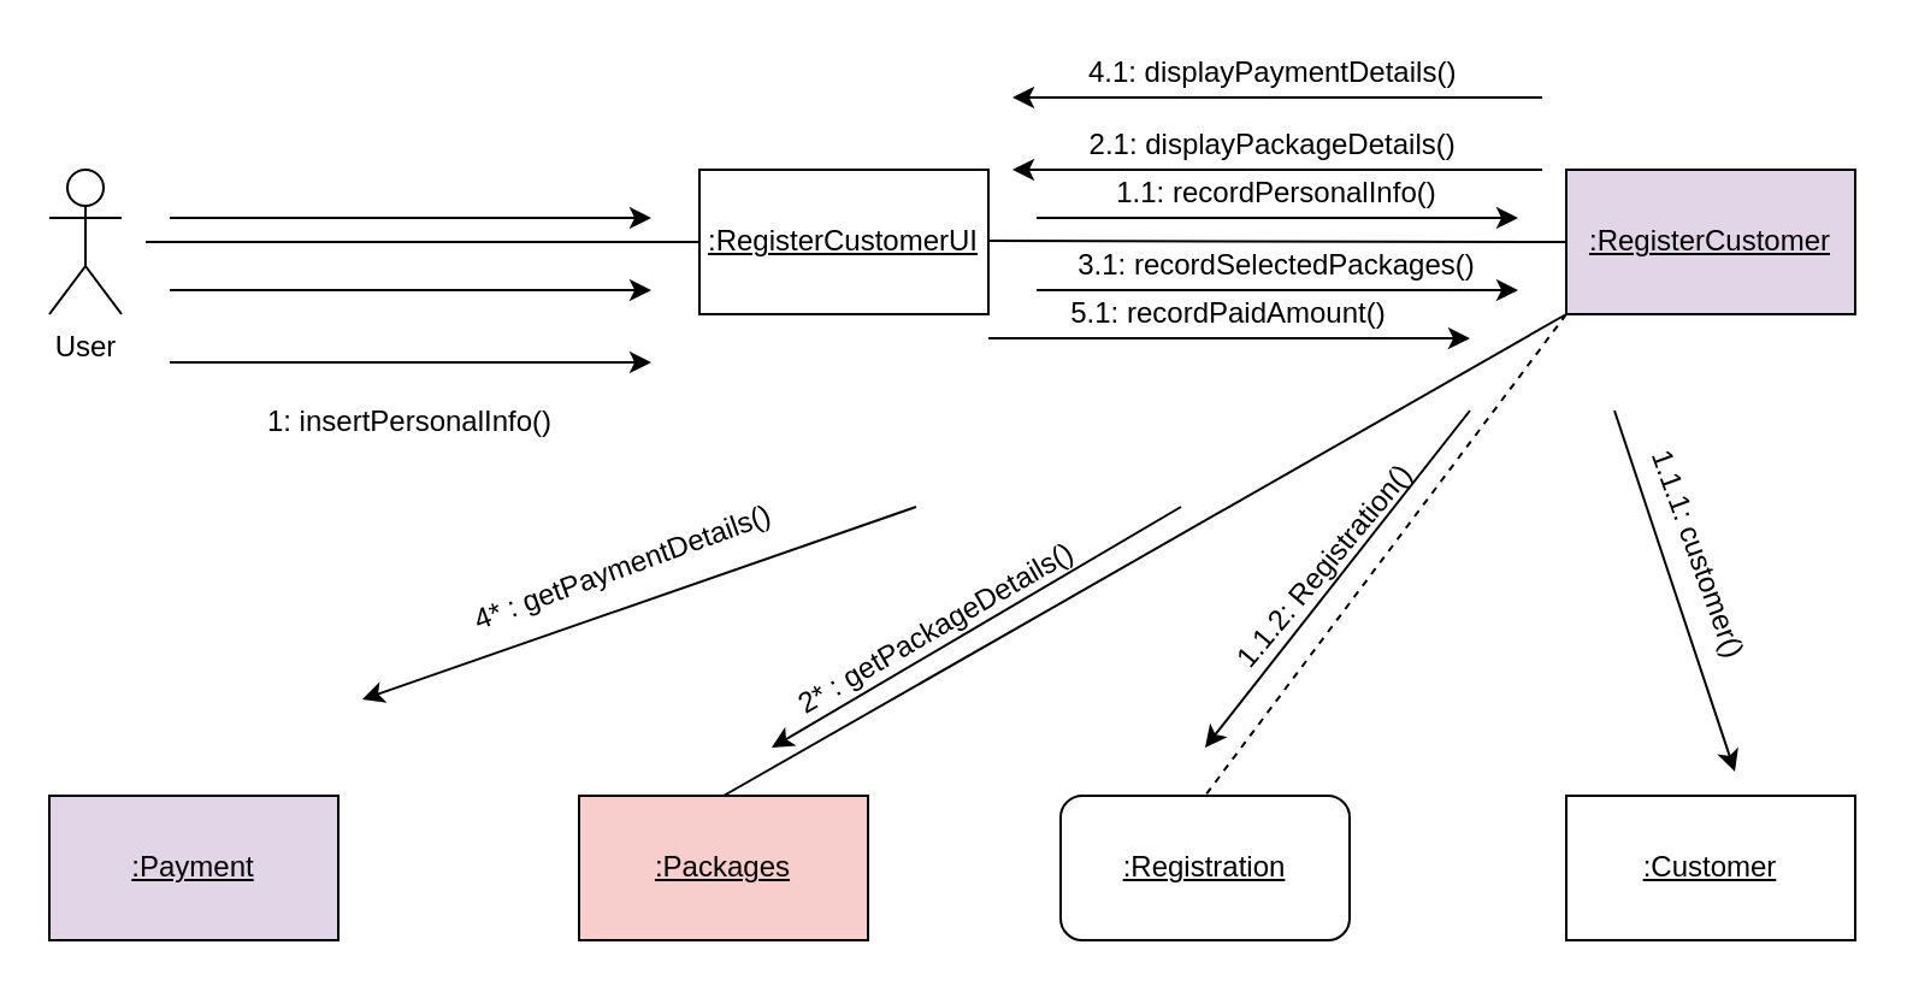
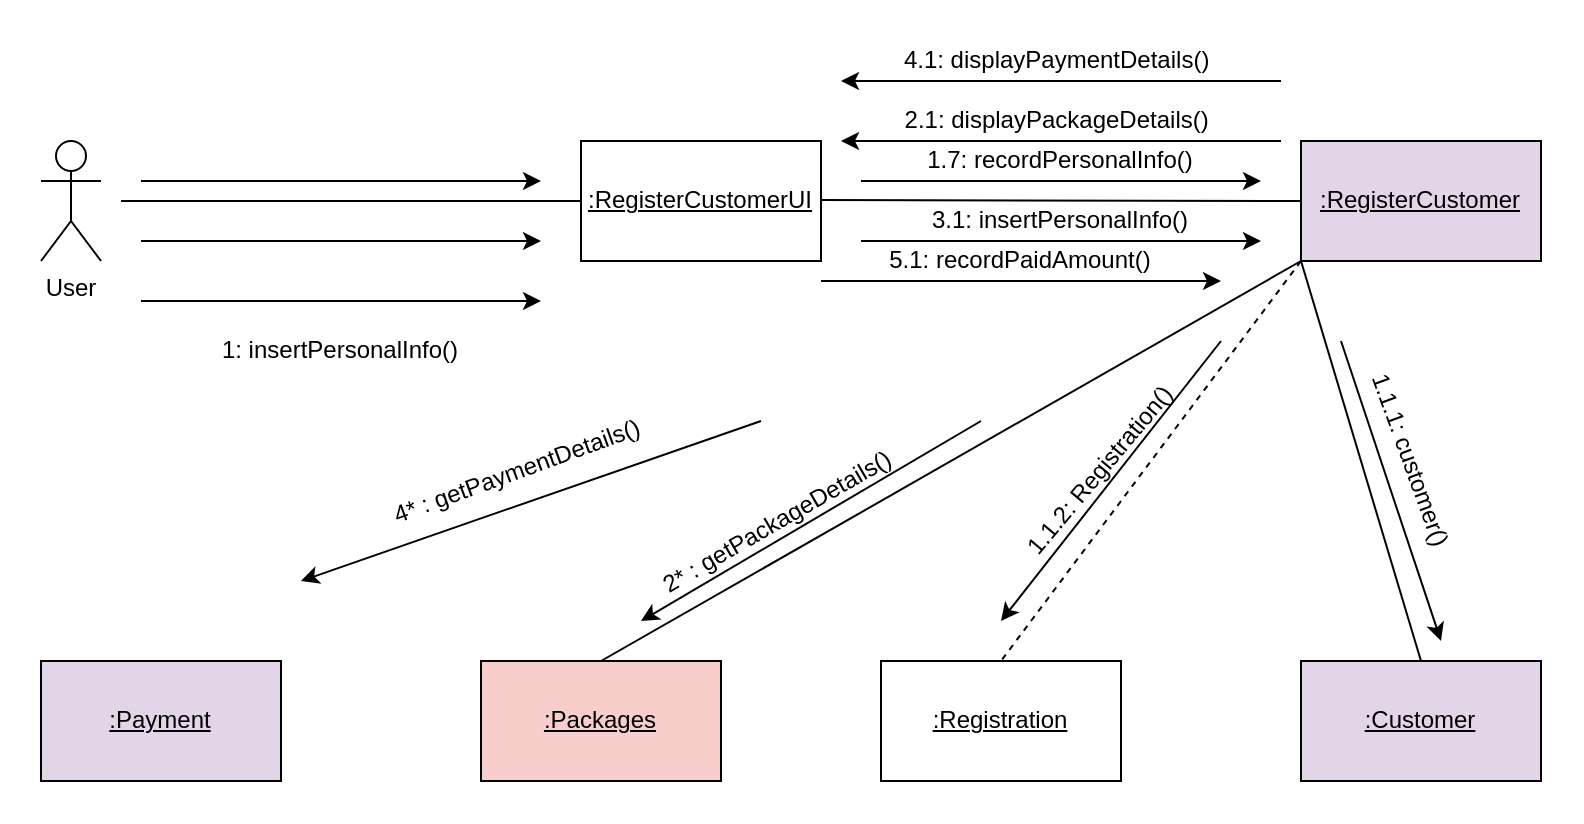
- <mxCell id="15" value="&lt;span&gt;1.1: recordPersonalInfo()&lt;/span&gt;" style="text;html=1;strokeColor=none;fillColor=none;align=center;verticalAlign=middle;whiteSpace=wrap;rounded=0;" parent="1" vertex="1"><mxGeometry x="450" y="70" width="160" height="20" as="geometry" /></mxCell>
+ <mxCell id="15" value="&lt;span&gt;1.7: recordPersonalInfo()&lt;/span&gt;" style="text;html=1;strokeColor=none;fillColor=none;align=center;verticalAlign=middle;whiteSpace=wrap;rounded=0;" parent="1" vertex="1"><mxGeometry x="450" y="70" width="160" height="20" as="geometry" /></mxCell>
- <mxCell id="26" value="&lt;span&gt;3.1: recordSelectedPackages()&lt;/span&gt;" style="text;html=1;strokeColor=none;fillColor=none;align=center;verticalAlign=middle;whiteSpace=wrap;rounded=0;" parent="1" vertex="1"><mxGeometry x="440" y="100" width="180" height="20" as="geometry" /></mxCell>
+ <mxCell id="26" value="&lt;span&gt;3.1: insertPersonalInfo()&lt;/span&gt;" style="text;html=1;strokeColor=none;fillColor=none;align=center;verticalAlign=middle;whiteSpace=wrap;rounded=0;" parent="1" vertex="1"><mxGeometry x="440" y="100" width="180" height="20" as="geometry" /></mxCell>
+ <mxCell id="10" value="" style="endArrow=none;html=1;entryX=0.5;entryY=0;entryDx=0;entryDy=0;exitX=0;exitY=1;exitDx=0;exitDy=0;" parent="1" source="4" target="5" edge="1"><mxGeometry width="50" height="50" relative="1" as="geometry"><mxPoint x="420" y="109.5" as="sourcePoint" /><mxPoint x="660" y="110" as="targetPoint" /></mxGeometry></mxCell>
- <mxCell id="6" value="&lt;u&gt;:Registration&lt;/u&gt;" style="whiteSpace=wrap;html=1;rounded=1;" parent="1" vertex="1"><mxGeometry x="440" y="330" width="120" height="60" as="geometry" /></mxCell>
+ <mxCell id="6" value="&lt;u&gt;:Registration&lt;/u&gt;" style="rounded=0;whiteSpace=wrap;html=1;" parent="1" vertex="1"><mxGeometry x="440" y="330" width="120" height="60" as="geometry" /></mxCell>
- <mxCell id="5" value="&lt;u&gt;:Customer&lt;/u&gt;" style="rounded=0;whiteSpace=wrap;html=1;" parent="1" vertex="1"><mxGeometry x="650" y="330" width="120" height="60" as="geometry" /></mxCell>
+ <mxCell id="5" value="&lt;u&gt;:Customer&lt;/u&gt;" style="rounded=0;whiteSpace=wrap;html=1;fillColor=#e1d5e7;" parent="1" vertex="1"><mxGeometry x="650" y="330" width="120" height="60" as="geometry" /></mxCell>
